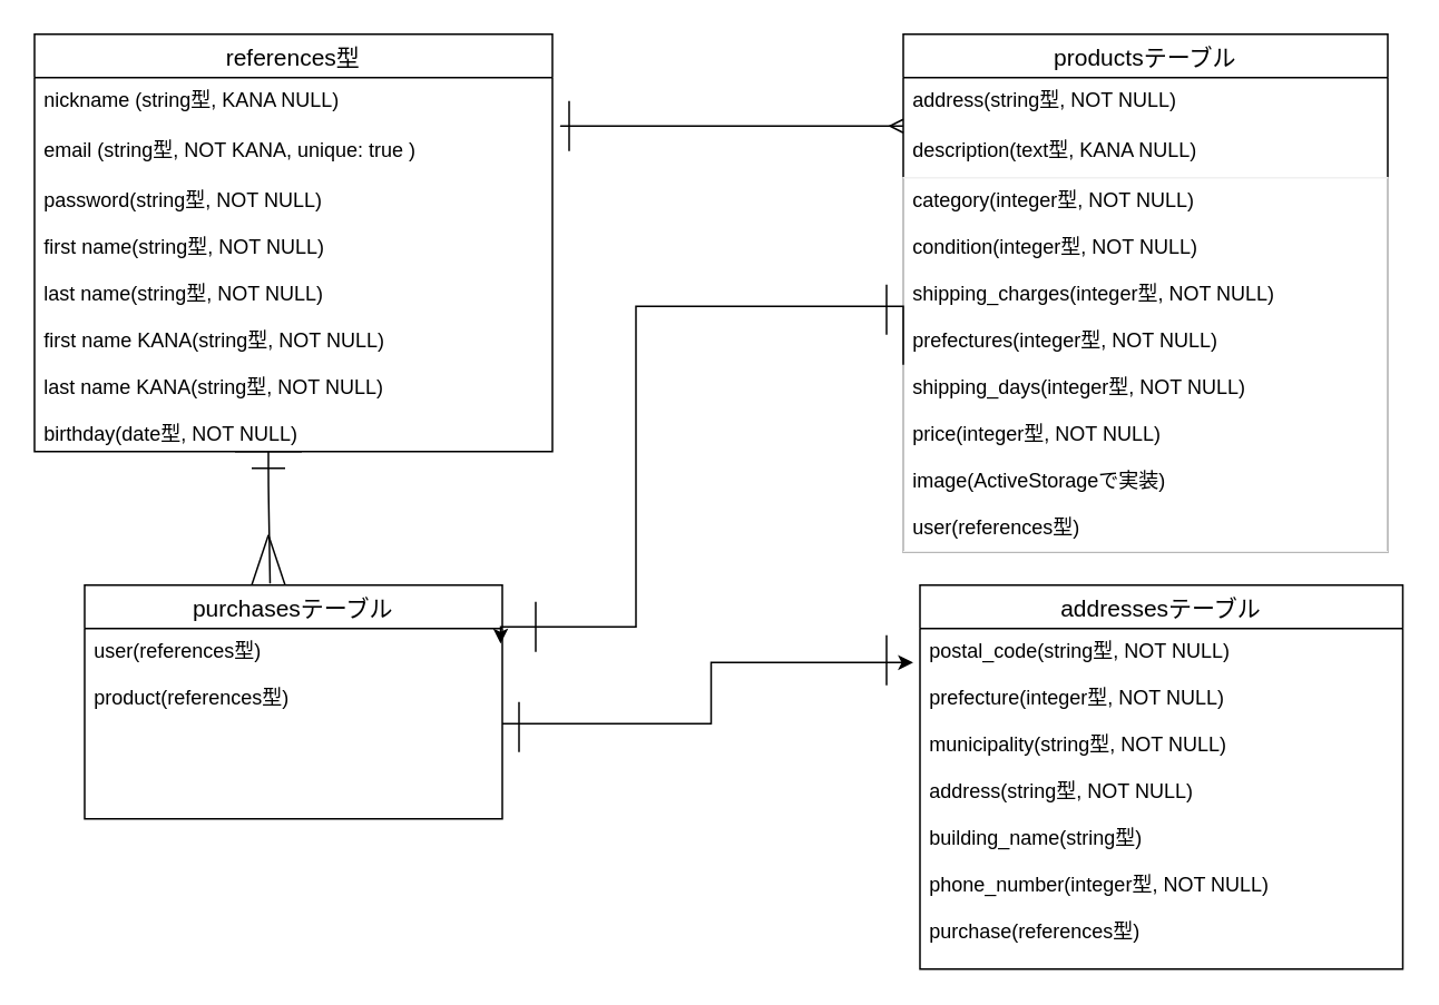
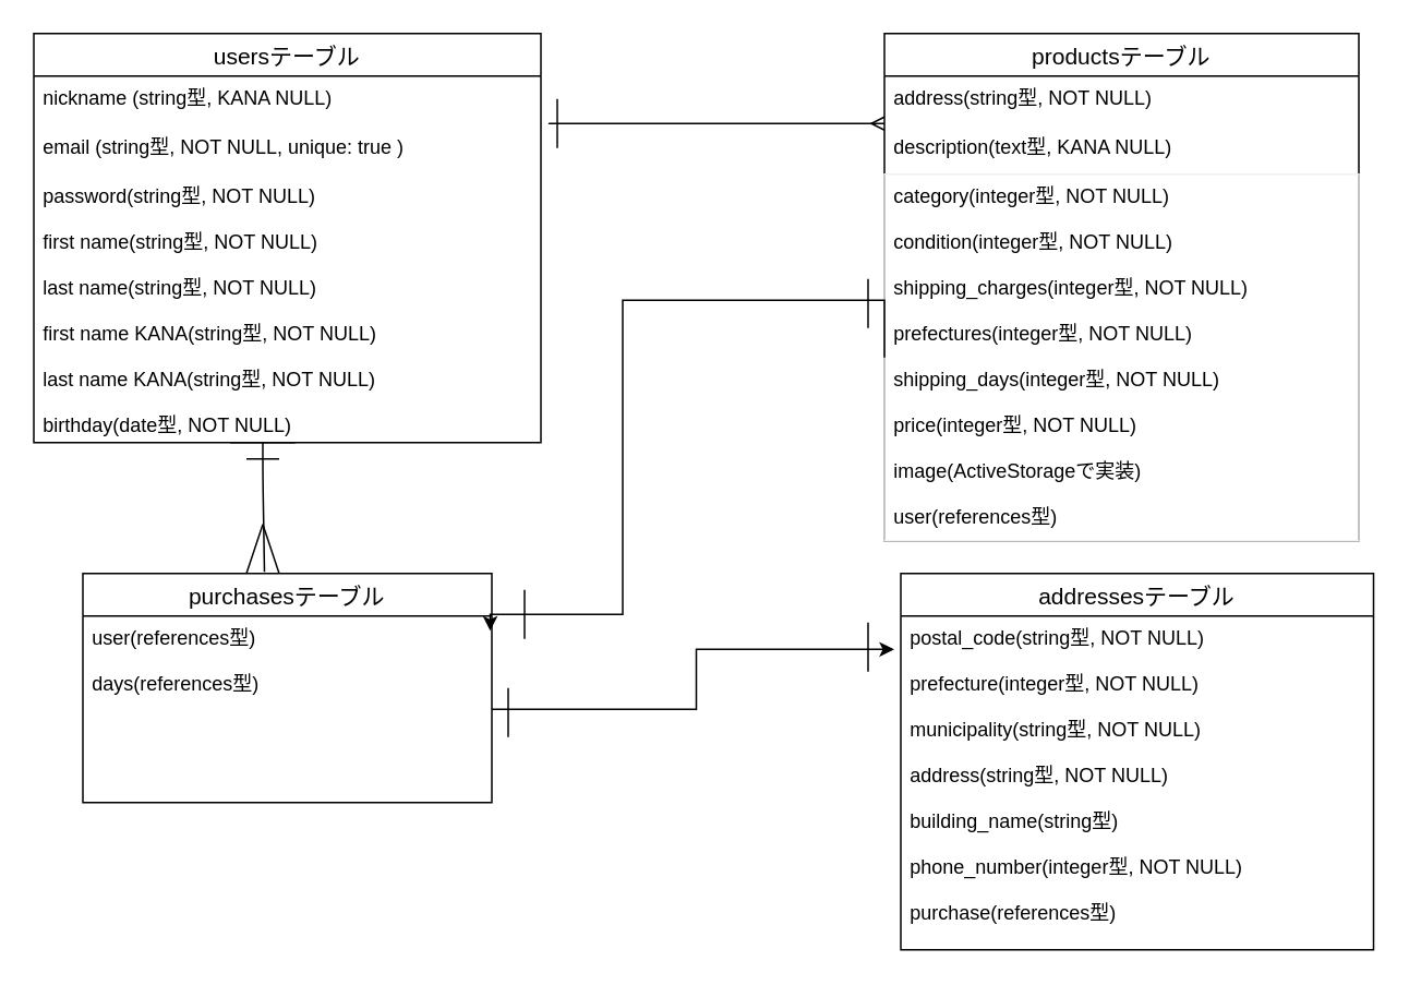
- <mxCell id="2" value="references型" style="swimlane;fontStyle=0;childLayout=stackLayout;horizontal=1;startSize=26;horizontalStack=0;resizeParent=1;resizeParentMax=0;resizeLast=0;collapsible=1;marginBottom=0;align=center;fontSize=14;" parent="1" vertex="1"><mxGeometry x="20" y="20" width="310" height="250" as="geometry" /></mxCell>
+ <mxCell id="2" value="usersテーブル" style="swimlane;fontStyle=0;childLayout=stackLayout;horizontal=1;startSize=26;horizontalStack=0;resizeParent=1;resizeParentMax=0;resizeLast=0;collapsible=1;marginBottom=0;align=center;fontSize=14;" parent="1" vertex="1"><mxGeometry x="20" y="20" width="310" height="250" as="geometry" /></mxCell>
- <mxCell id="4" value="email (string型, NOT KANA, unique: true )" style="text;strokeColor=none;fillColor=none;spacingLeft=4;spacingRight=4;overflow=hidden;rotatable=0;points=[[0,0.5],[1,0.5]];portConstraint=eastwest;fontSize=12;" parent="2" vertex="1"><mxGeometry y="56" width="310" height="30" as="geometry" /></mxCell>
+ <mxCell id="4" value="email (string型, NOT NULL, unique: true )" style="text;strokeColor=none;fillColor=none;spacingLeft=4;spacingRight=4;overflow=hidden;rotatable=0;points=[[0,0.5],[1,0.5]];portConstraint=eastwest;fontSize=12;" parent="2" vertex="1"><mxGeometry y="56" width="310" height="30" as="geometry" /></mxCell>
- <mxCell id="11" value="user(references型)&#10;&#10;product(references型)&#10;&#10;&#10;" style="text;strokeColor=none;fillColor=none;spacingLeft=4;spacingRight=4;overflow=hidden;rotatable=0;points=[[0,0.5],[1,0.5]];portConstraint=eastwest;fontSize=12;" parent="10" vertex="1"><mxGeometry y="26" width="250" height="114" as="geometry" /></mxCell>
+ <mxCell id="11" value="user(references型)&#10;&#10;days(references型)&#10;&#10;&#10;" style="text;strokeColor=none;fillColor=none;spacingLeft=4;spacingRight=4;overflow=hidden;rotatable=0;points=[[0,0.5],[1,0.5]];portConstraint=eastwest;fontSize=12;" parent="10" vertex="1"><mxGeometry y="26" width="250" height="114" as="geometry" /></mxCell>
